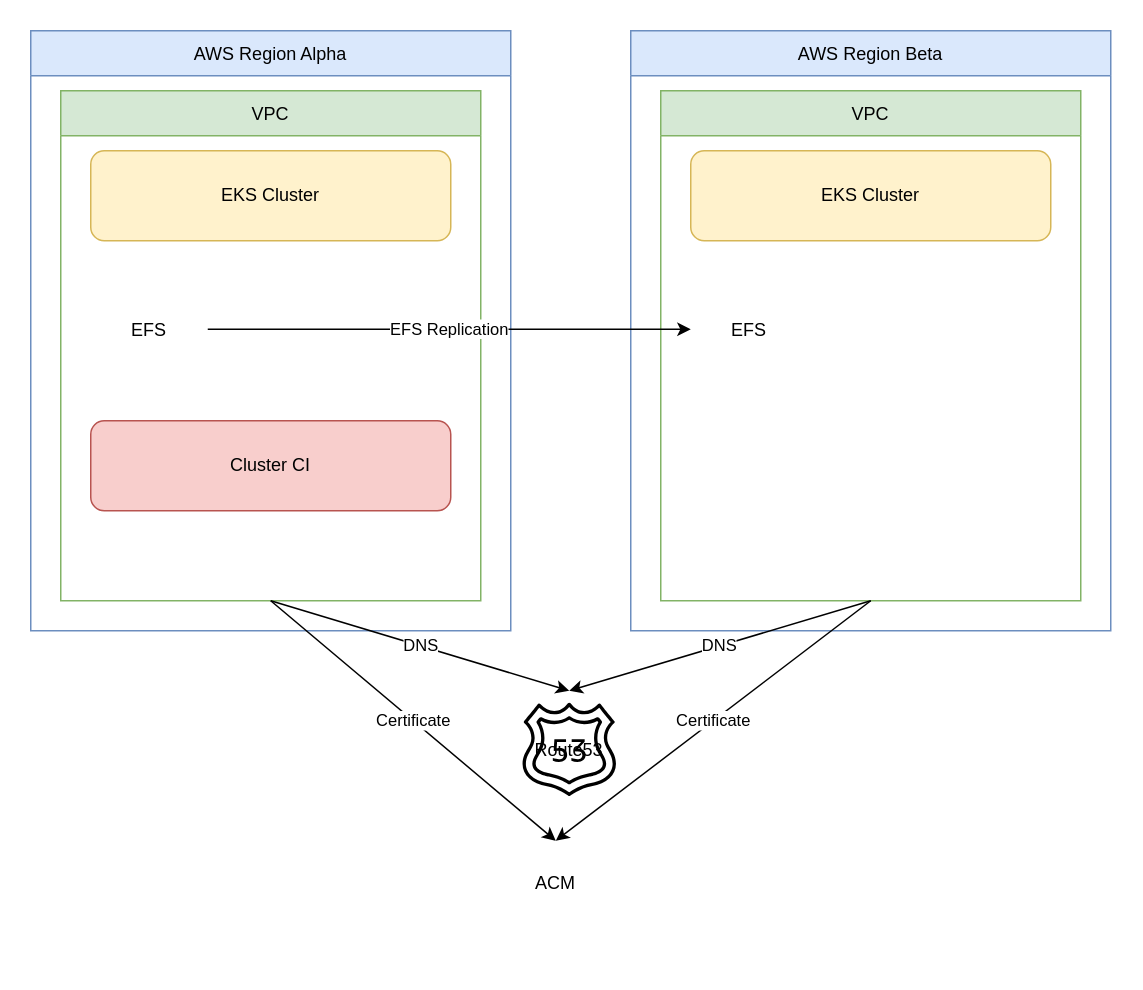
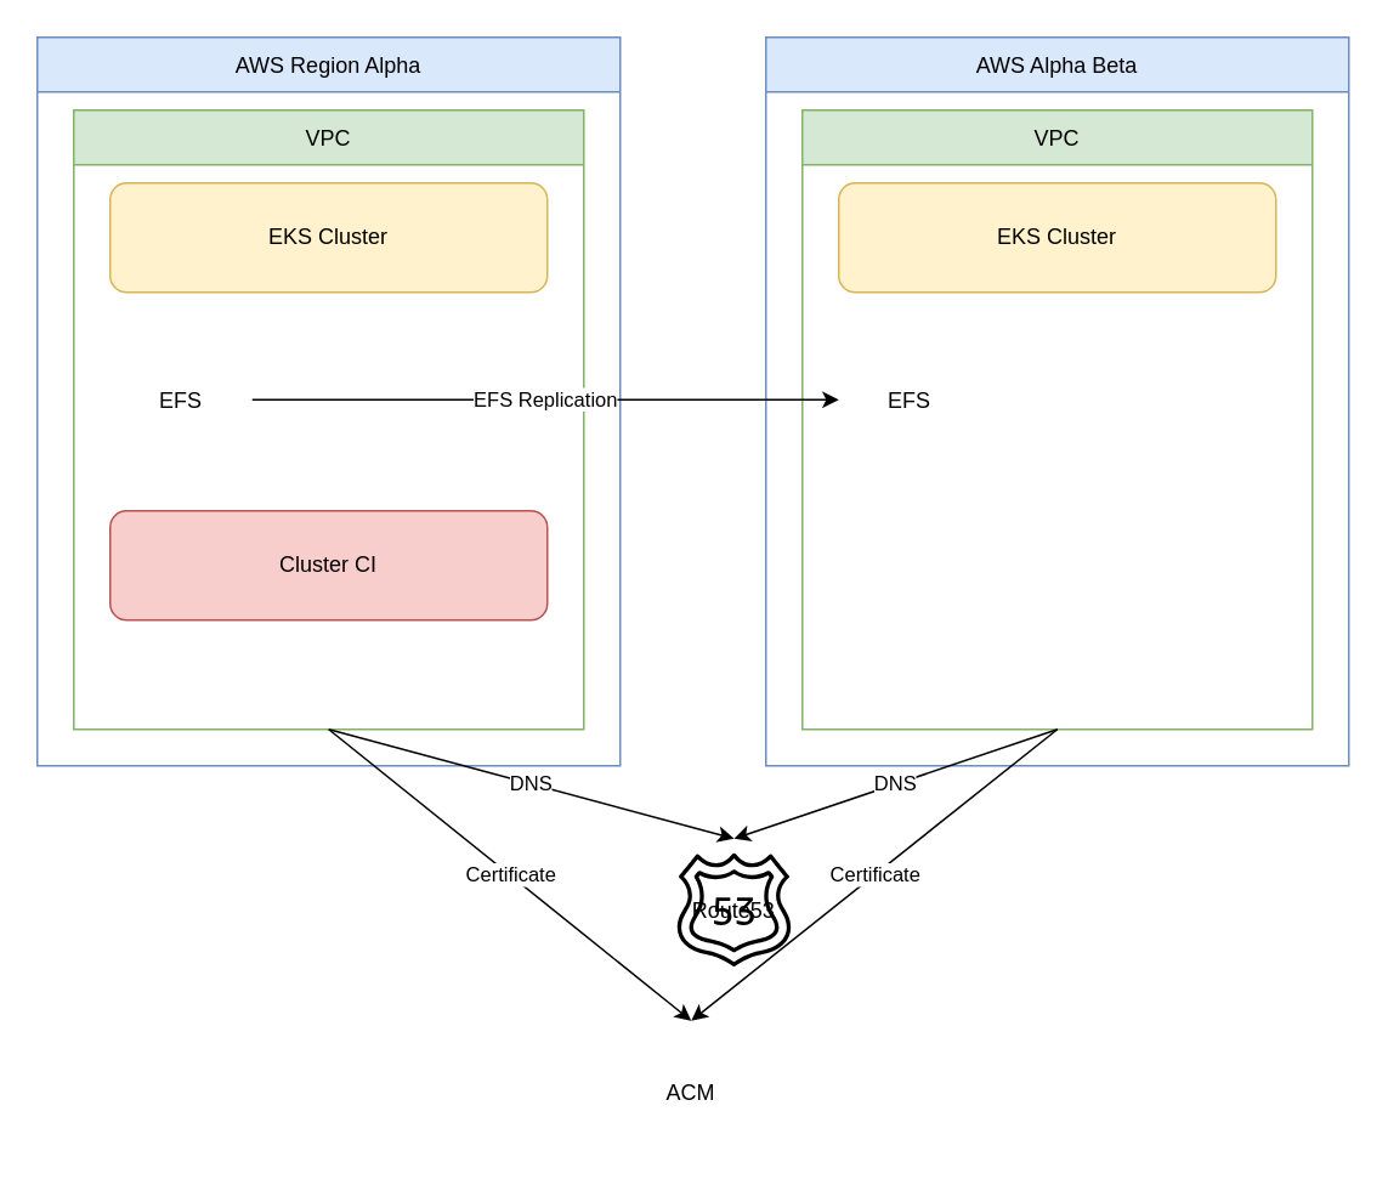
- <mxCell id="3" value="AWS Region Beta" style="swimlane;fontStyle=0;childLayout=stackLayout;horizontal=1;startSize=30;horizontalStack=0;resizeParent=1;resizeParentMax=0;resizeLast=0;collapsible=1;marginBottom=0;fillColor=#dae8fc;strokeColor=#6c8ebf;" vertex="1" parent="1"><mxGeometry x="420" y="20" width="320" height="400" as="geometry" /></mxCell>
+ <mxCell id="3" value="AWS Alpha Beta" style="swimlane;fontStyle=0;childLayout=stackLayout;horizontal=1;startSize=30;horizontalStack=0;resizeParent=1;resizeParentMax=0;resizeLast=0;collapsible=1;marginBottom=0;fillColor=#dae8fc;strokeColor=#6c8ebf;" vertex="1" parent="1"><mxGeometry x="420" y="20" width="320" height="400" as="geometry" /></mxCell>
- <mxCell id="11" value="Route53" style="shape=mxgraph.aws4.resourceIcon;resIcon=mxgraph.aws4.route_53;" vertex="1" parent="1"><mxGeometry x="340" y="460" width="78" height="78" as="geometry" /></mxCell>
+ <mxCell id="11" value="Route53" style="shape=mxgraph.aws4.resourceIcon;resIcon=mxgraph.aws4.route_53;" vertex="1" parent="1"><mxGeometry x="340" y="460" width="125" height="78" as="geometry" /></mxCell>
- <mxCell id="12" value="ACM" style="shape=mxgraph.aws4.resourceIcon;resIcon=mxgraph.aws4.acm;" vertex="1" parent="1"><mxGeometry x="340" y="560" width="60" height="55" as="geometry" /></mxCell>
+ <mxCell id="12" value="ACM" style="shape=mxgraph.aws4.resourceIcon;resIcon=mxgraph.aws4.acm;" vertex="1" parent="1"><mxGeometry x="340" y="560" width="78" height="78" as="geometry" /></mxCell>
